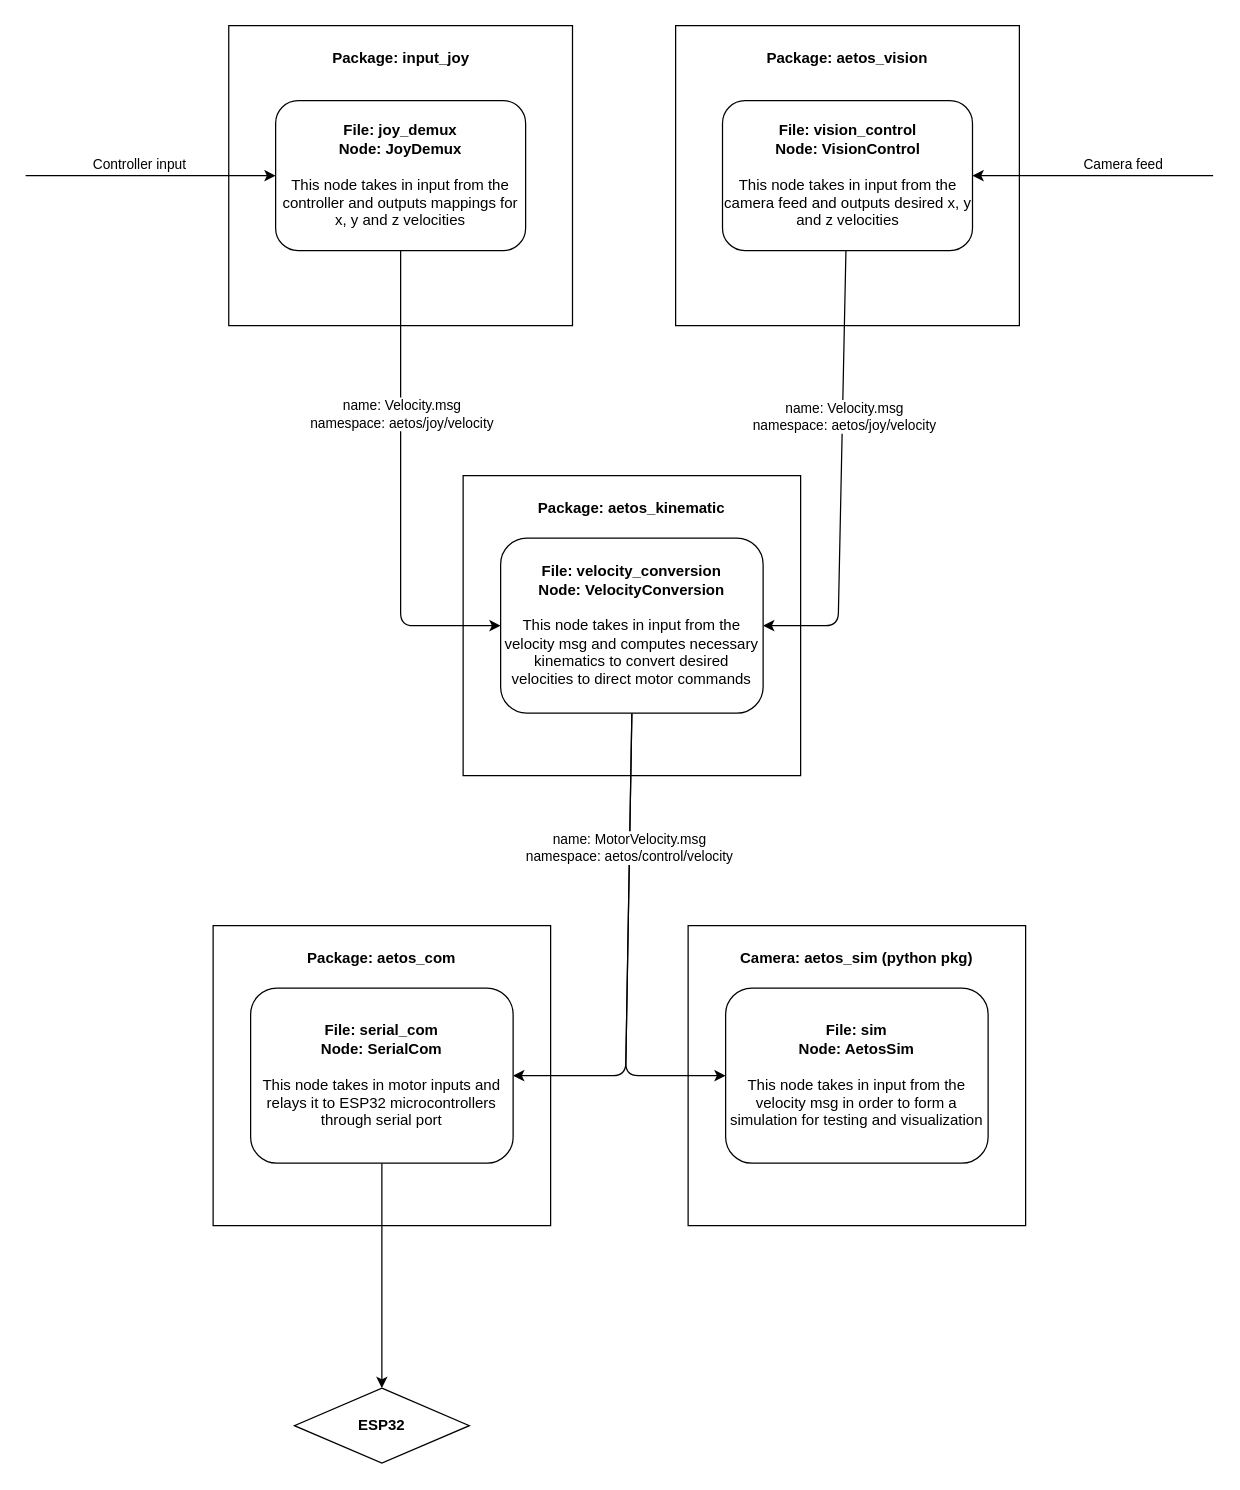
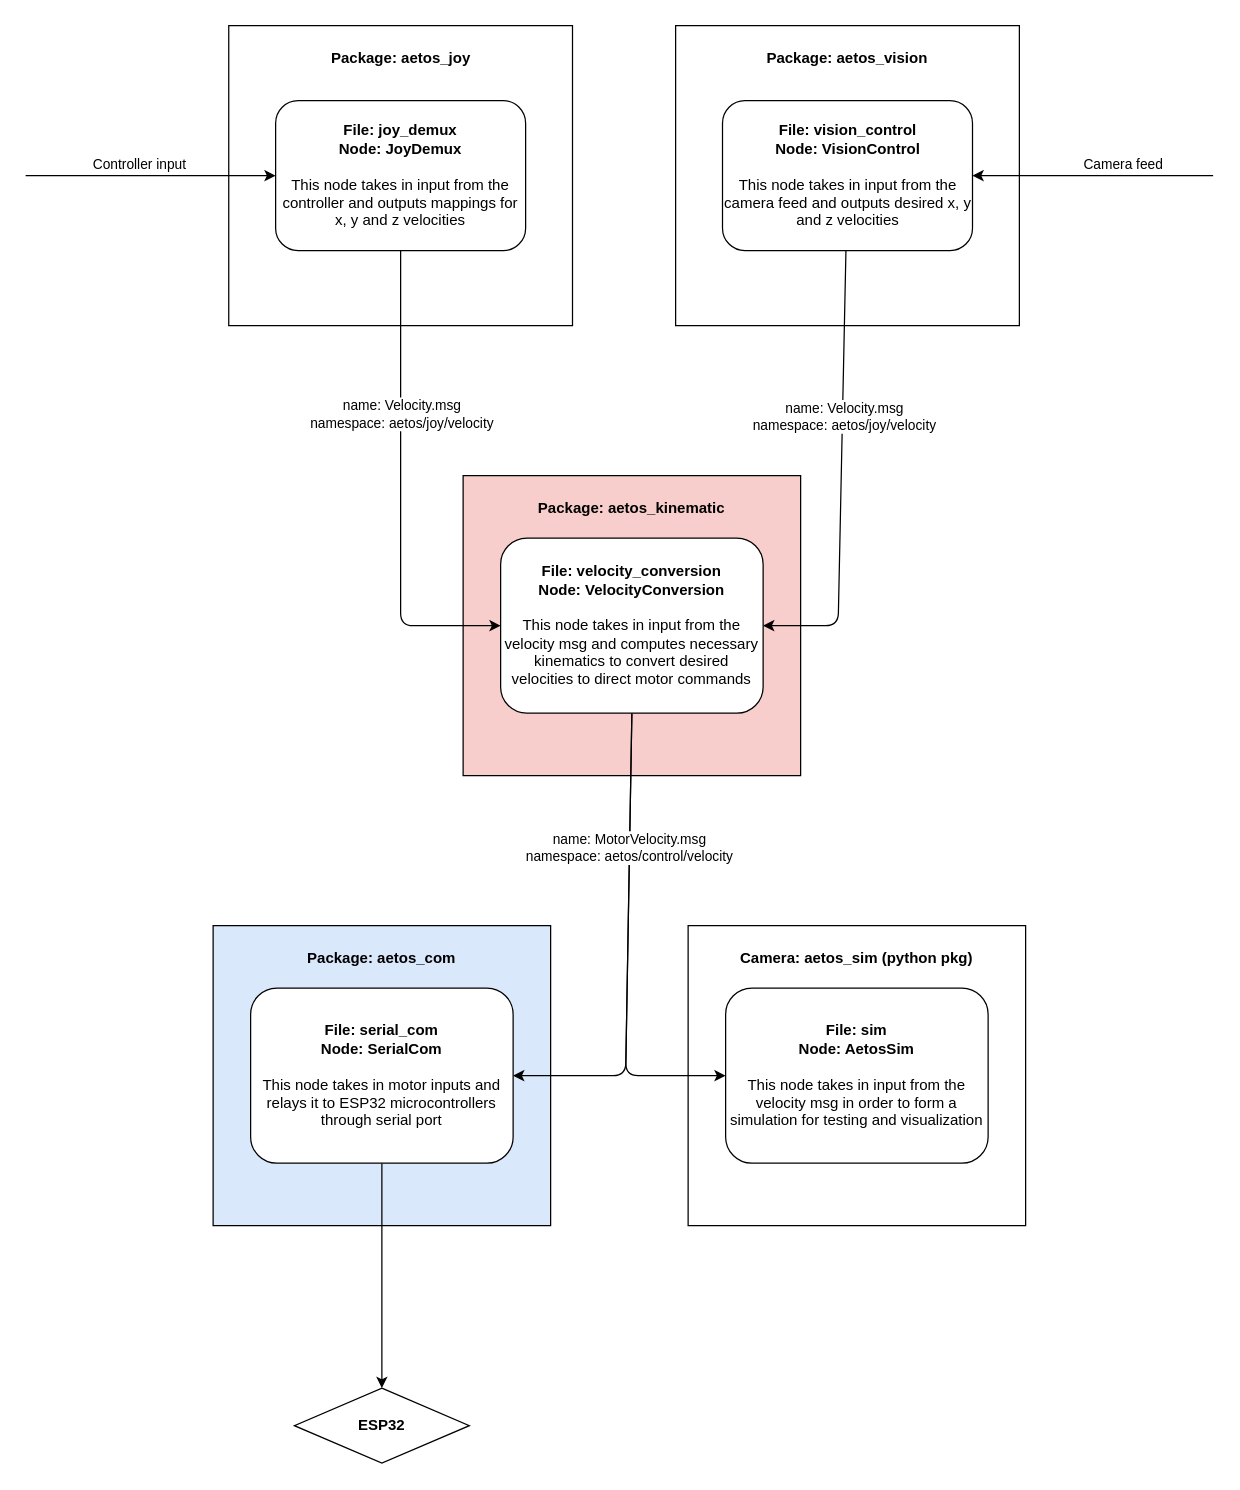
- <mxCell id="5" value="&lt;p style=&quot;&quot;&gt;&lt;b&gt;Package: input_joy&lt;/b&gt;&lt;/p&gt;" style="whiteSpace=wrap;html=1;align=center;horizontal=1;verticalAlign=top;" vertex="1" parent="1"><mxGeometry x="182.5" width="275" height="240" as="geometry" y="20" /></mxCell>
+ <mxCell id="5" value="&lt;p style=&quot;&quot;&gt;&lt;b&gt;Package: aetos_joy&lt;/b&gt;&lt;/p&gt;" style="whiteSpace=wrap;html=1;align=center;horizontal=1;verticalAlign=top;" vertex="1" parent="1"><mxGeometry x="182.5" width="275" height="240" as="geometry" y="20" /></mxCell>
- <mxCell id="4" value="&lt;p style=&quot;&quot;&gt;&lt;b&gt;Package: aetos_kinematic&lt;/b&gt;&lt;/p&gt;" style="whiteSpace=wrap;html=1;align=center;horizontal=1;verticalAlign=top;" vertex="1" parent="1"><mxGeometry x="370" y="380" width="270" height="240" as="geometry" /></mxCell>
+ <mxCell id="4" value="&lt;p style=&quot;&quot;&gt;&lt;b&gt;Package: aetos_kinematic&lt;/b&gt;&lt;/p&gt;" style="whiteSpace=wrap;html=1;align=center;horizontal=1;verticalAlign=top;fillColor=#f8cecc;" vertex="1" parent="1"><mxGeometry x="370" y="380" width="270" height="240" as="geometry" /></mxCell>
- <mxCell id="3" value="&lt;p style=&quot;&quot;&gt;&lt;b&gt;Package: aetos_com&lt;/b&gt;&lt;/p&gt;" style="whiteSpace=wrap;html=1;align=center;horizontal=1;verticalAlign=top;" vertex="1" parent="1"><mxGeometry x="170" y="740" width="270" height="240" as="geometry" /></mxCell>
+ <mxCell id="3" value="&lt;p style=&quot;&quot;&gt;&lt;b&gt;Package: aetos_com&lt;/b&gt;&lt;/p&gt;" style="whiteSpace=wrap;html=1;align=center;horizontal=1;verticalAlign=top;fillColor=#dae8fc;" vertex="1" parent="1"><mxGeometry x="170" y="740" width="270" height="240" as="geometry" /></mxCell>
